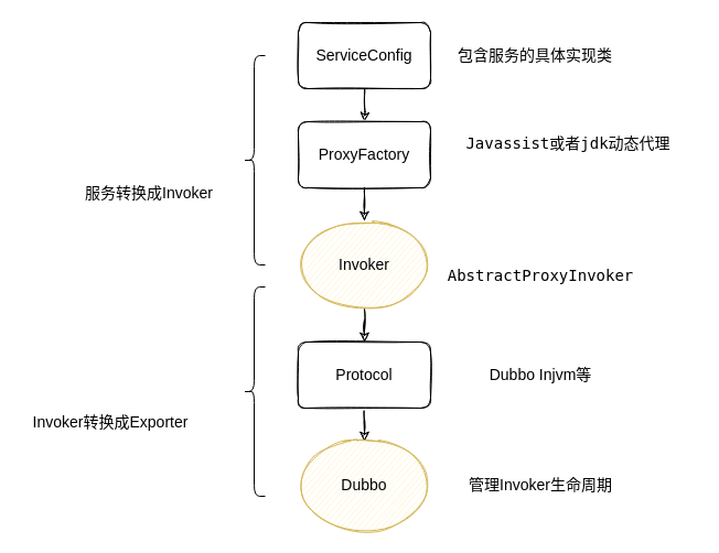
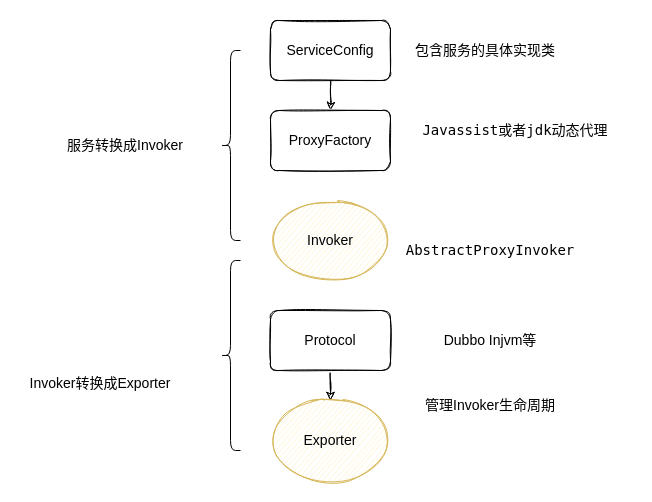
- <mxCell id="13" value="&lt;font style=&quot;font-size: 14px&quot;&gt;服务转换成Invoker&lt;/font&gt;" style="text;html=1;strokeColor=none;fillColor=none;align=center;verticalAlign=middle;whiteSpace=wrap;rounded=0;" vertex="1" parent="1"><mxGeometry x="70" y="153.75" width="130" height="42.5" as="geometry" /></mxCell>
+ <mxCell id="13" value="&lt;font style=&quot;font-size: 14px&quot;&gt;服务转换成Invoker&lt;/font&gt;" style="text;html=1;strokeColor=none;fillColor=none;align=center;verticalAlign=middle;whiteSpace=wrap;rounded=0;" vertex="1" parent="1"><mxGeometry x="60" y="123.75" width="130" height="42.5" as="geometry" /></mxCell>
- <mxCell id="4" value="" style="edgeStyle=orthogonalEdgeStyle;rounded=0;sketch=1;orthogonalLoop=1;jettySize=auto;html=1;" edge="1" parent="1" source="5" target="7"><mxGeometry relative="1" as="geometry" /></mxCell>
- <mxCell id="6" value="" style="edgeStyle=orthogonalEdgeStyle;rounded=0;sketch=1;orthogonalLoop=1;jettySize=auto;html=1;" edge="1" parent="1" source="7" target="9"><mxGeometry relative="1" as="geometry" /></mxCell>
- <mxCell id="10" value="&lt;span style=&quot;font-size: 14px&quot;&gt;Dubbo&lt;/span&gt;" style="ellipse;whiteSpace=wrap;html=1;sketch=1;fillColor=#fff2cc;strokeColor=#d6b656;" vertex="1" parent="1"><mxGeometry x="270" y="400" width="120" height="80" as="geometry" /></mxCell>
+ <mxCell id="10" value="&lt;span style=&quot;font-size: 14px&quot;&gt;Exporter&lt;/span&gt;" style="ellipse;whiteSpace=wrap;html=1;sketch=1;fillColor=#fff2cc;strokeColor=#d6b656;" vertex="1" parent="1"><mxGeometry x="270" y="400" width="120" height="80" as="geometry" /></mxCell>
- <mxCell id="18" value="&lt;span style=&quot;font-size: 14px&quot;&gt;管理Invoker生命周期&lt;/span&gt;" style="text;html=1;strokeColor=none;fillColor=none;align=center;verticalAlign=middle;whiteSpace=wrap;rounded=0;" vertex="1" parent="1"><mxGeometry x="420" y="430" width="140" height="20" as="geometry" /></mxCell>
+ <mxCell id="18" value="&lt;span style=&quot;font-size: 14px&quot;&gt;管理Invoker生命周期&lt;/span&gt;" style="text;html=1;strokeColor=none;fillColor=none;align=center;verticalAlign=middle;whiteSpace=wrap;rounded=0;" vertex="1" parent="1"><mxGeometry x="420" y="395" width="140" height="20" as="geometry" /></mxCell>
